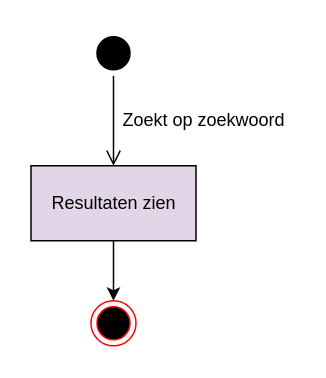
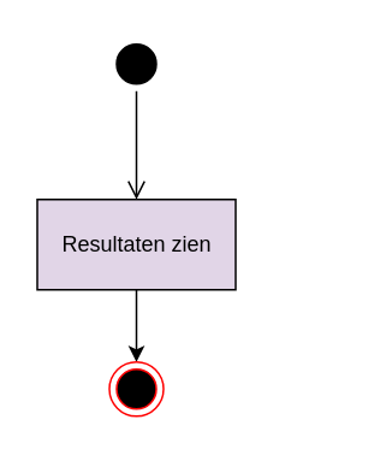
- <mxCell id="4" value="Zoekt op zoekwoord" style="text;html=1;align=center;verticalAlign=middle;resizable=0;points=[];autosize=1;strokeColor=none;fillColor=none;" vertex="1" parent="1"><mxGeometry x="75" y="70" width="120" height="20" as="geometry" /></mxCell>
